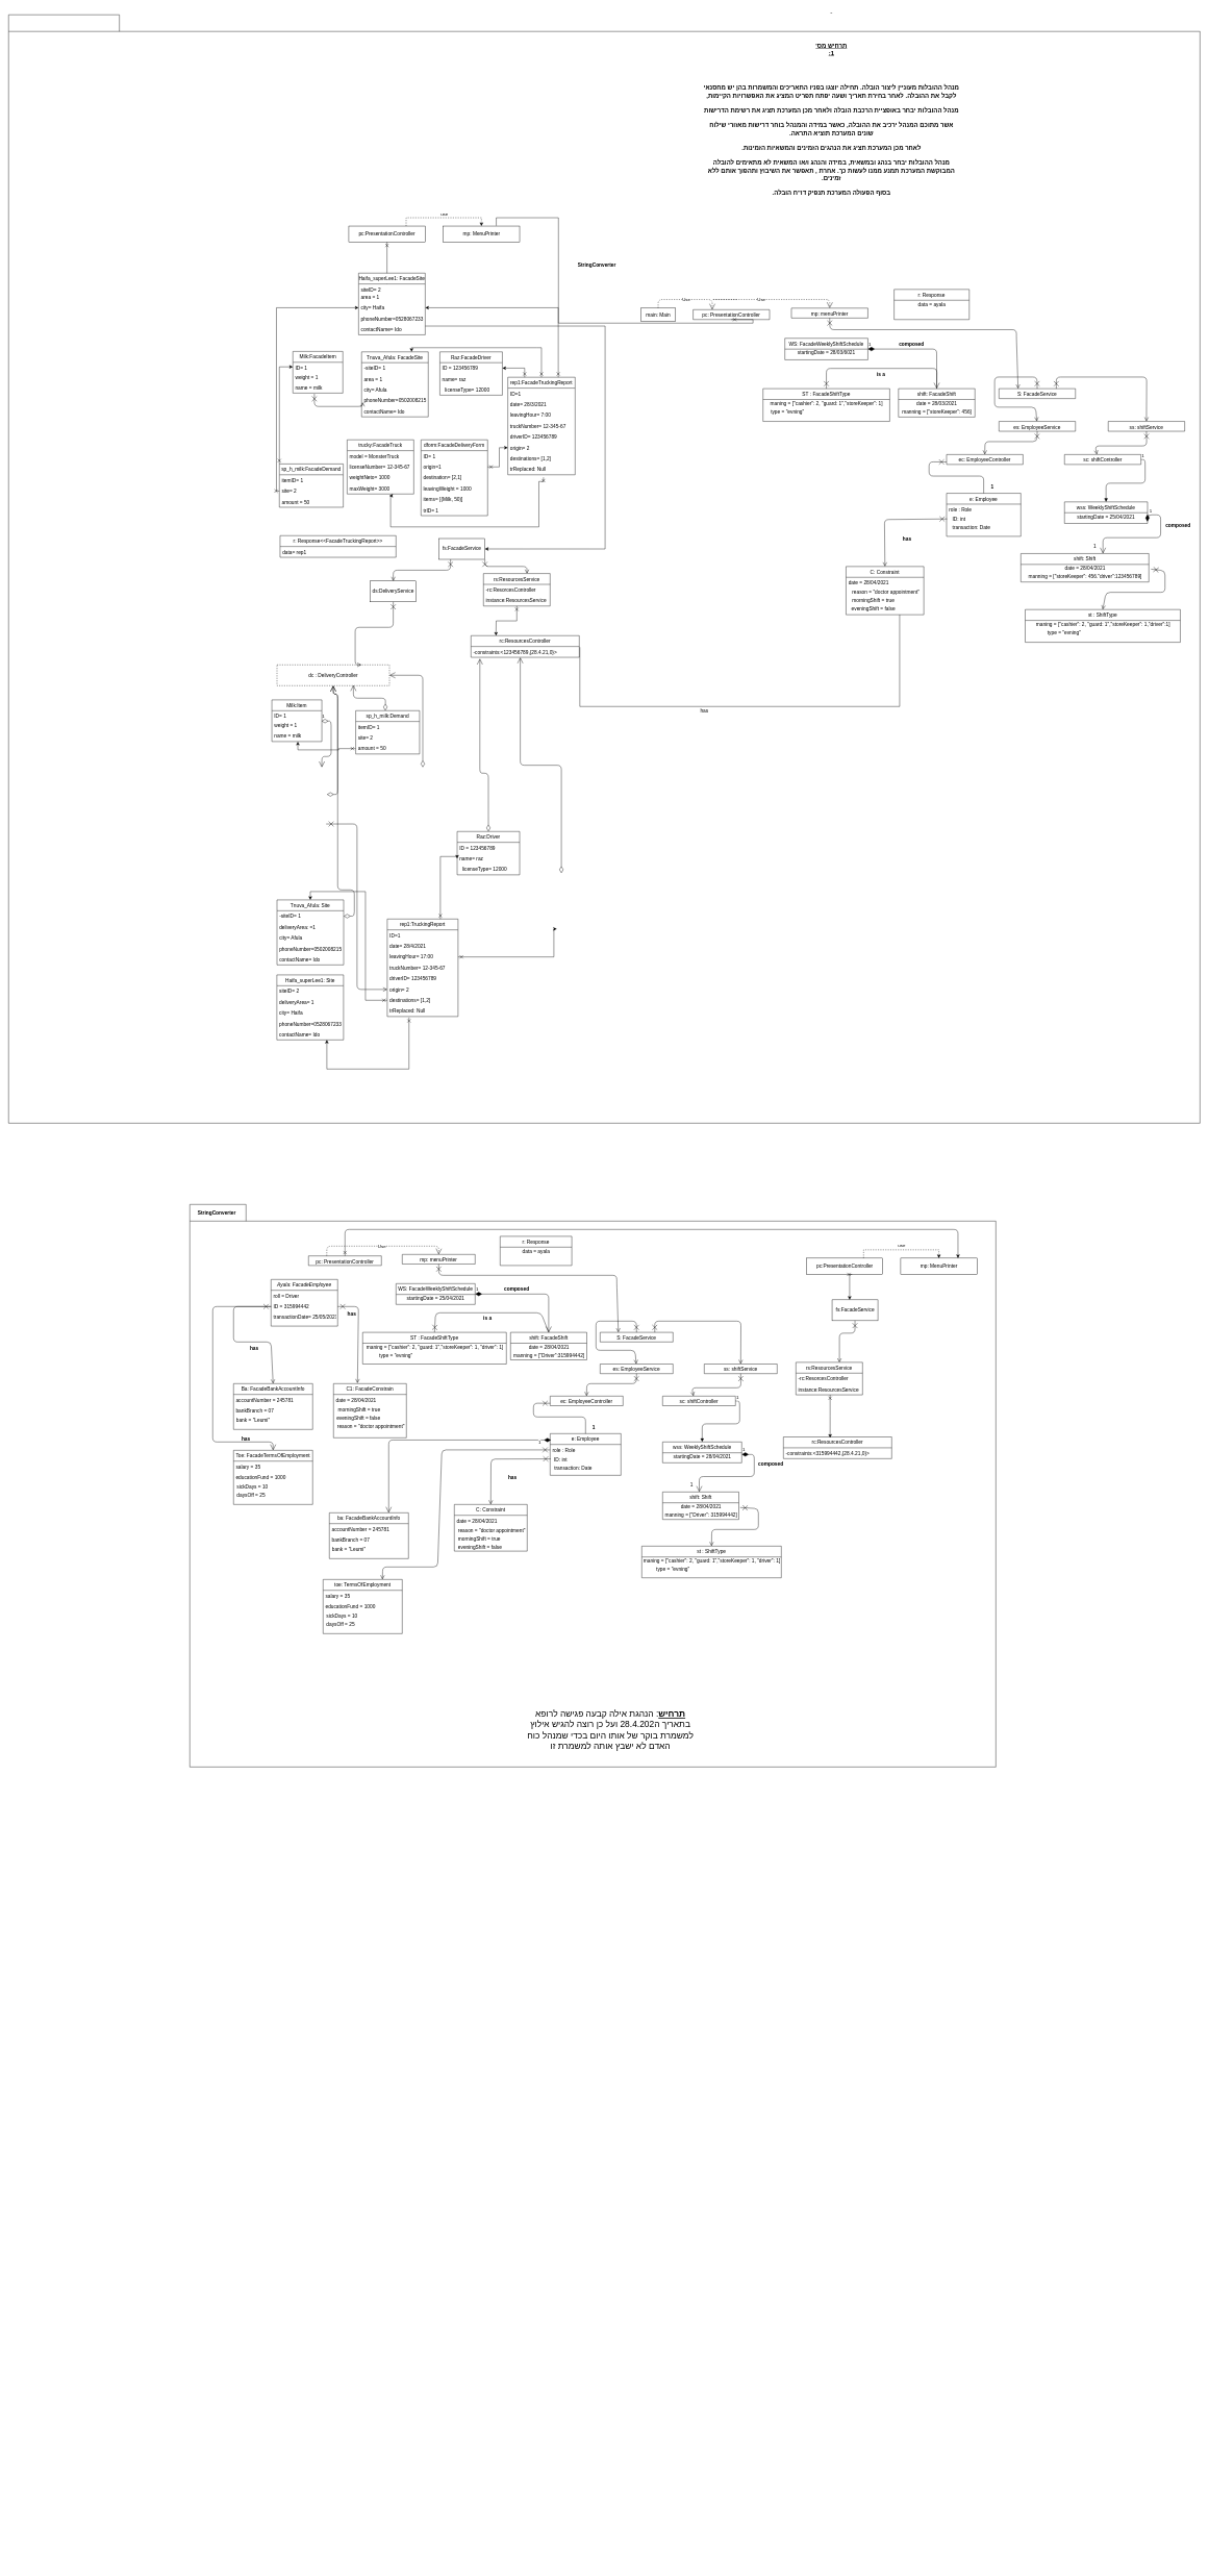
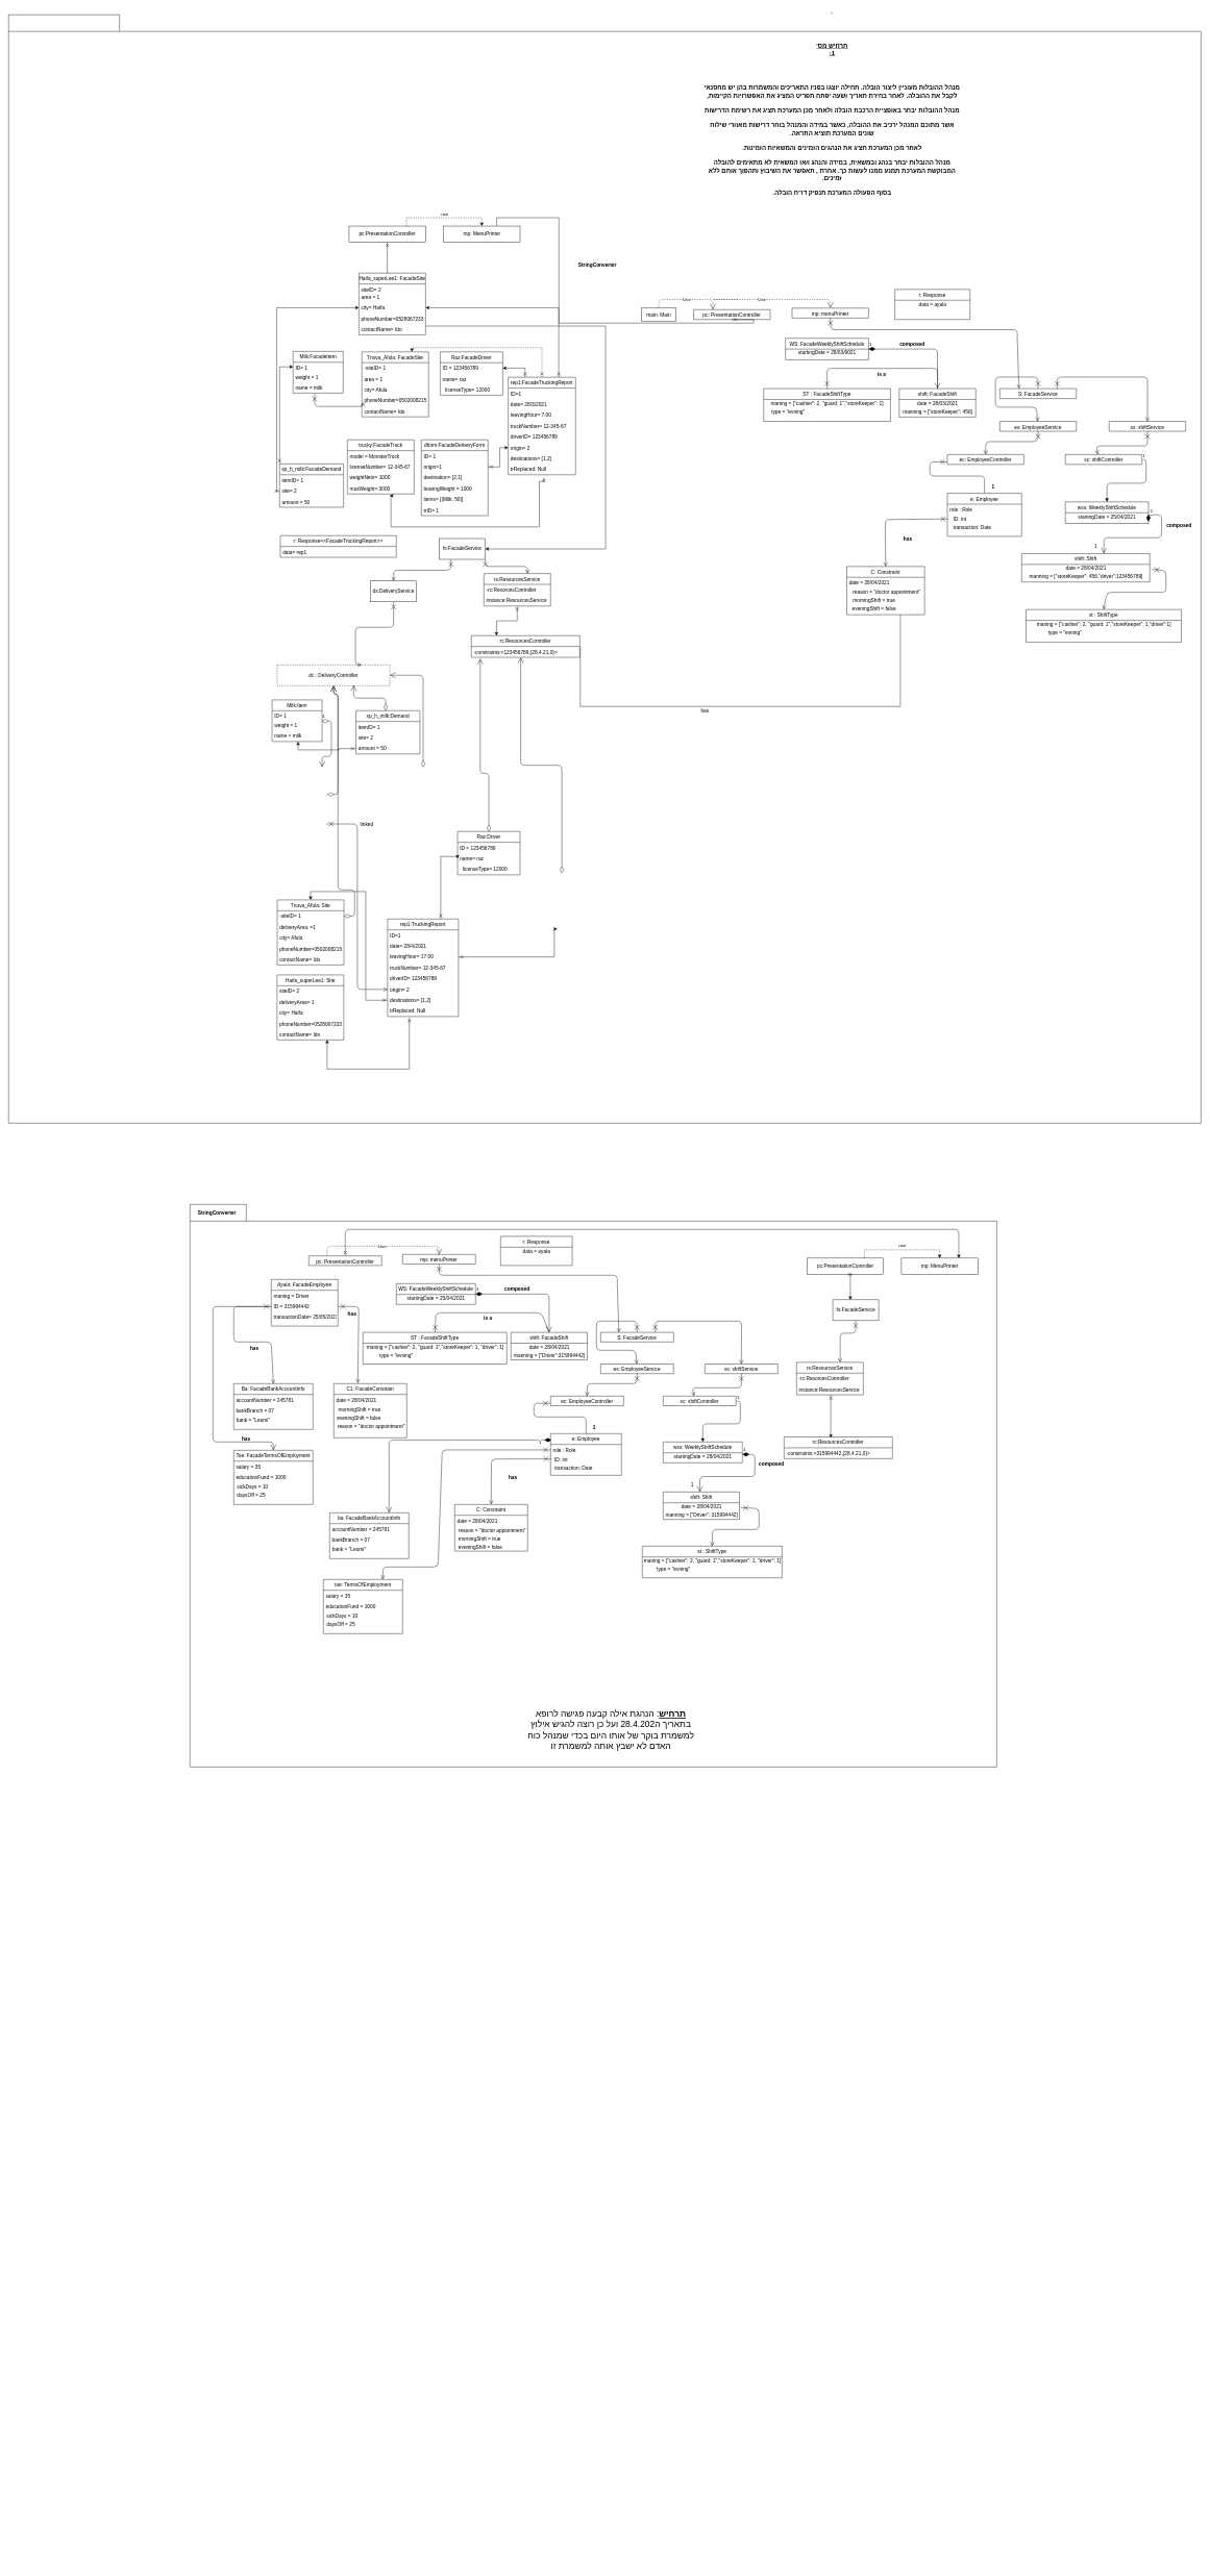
- <mxCell id="230" style="edgeStyle=orthogonalEdgeStyle;rounded=0;orthogonalLoop=1;jettySize=auto;html=1;exitX=0.5;exitY=0;exitDx=0;exitDy=0;entryX=0.75;entryY=0;entryDx=0;entryDy=0;startArrow=cross;startFill=0;endArrow=classic;endFill=1;strokeColor=#000000;" edge="1" parent="191" source="214" target="224"><mxGeometry relative="1" as="geometry"><Array as="points"><mxPoint x="636.41" y="291.854" /><mxPoint x="320.41" y="291.854" /></Array></mxGeometry></mxCell>
+ <mxCell id="230" style="edgeStyle=orthogonalEdgeStyle;rounded=0;orthogonalLoop=1;jettySize=auto;html=1;exitX=0.5;exitY=0;exitDx=0;exitDy=0;entryX=0.75;entryY=0;entryDx=0;entryDy=0;startArrow=cross;startFill=0;endArrow=classic;endFill=1;strokeColor=#000000;dashed=1;" edge="1" parent="191" source="214" target="224"><mxGeometry relative="1" as="geometry"><Array as="points"><mxPoint x="636.41" y="291.854" /><mxPoint x="320.41" y="291.854" /></Array></mxGeometry></mxCell>
+ <mxCell id="207" value="linked" style="text;html=1;align=center;verticalAlign=middle;resizable=0;points=[];autosize=1;" vertex="1" parent="206"><mxGeometry width="50" height="20" as="geometry" /></mxCell>
- <mxCell id="5" value="roll = Driver" style="text;align=left;verticalAlign=top;spacingLeft=4;spacingRight=4;overflow=hidden;rotatable=0;points=[[0,0.5],[1,0.5]];portConstraint=eastwest;" parent="4" vertex="1"><mxGeometry y="26" width="160" height="26" as="geometry" /></mxCell>
+ <mxCell id="5" value="maning = Driver" style="text;align=left;verticalAlign=top;spacingLeft=4;spacingRight=4;overflow=hidden;rotatable=0;points=[[0,0.5],[1,0.5]];portConstraint=eastwest;" parent="4" vertex="1"><mxGeometry y="26" width="160" height="26" as="geometry" /></mxCell>
